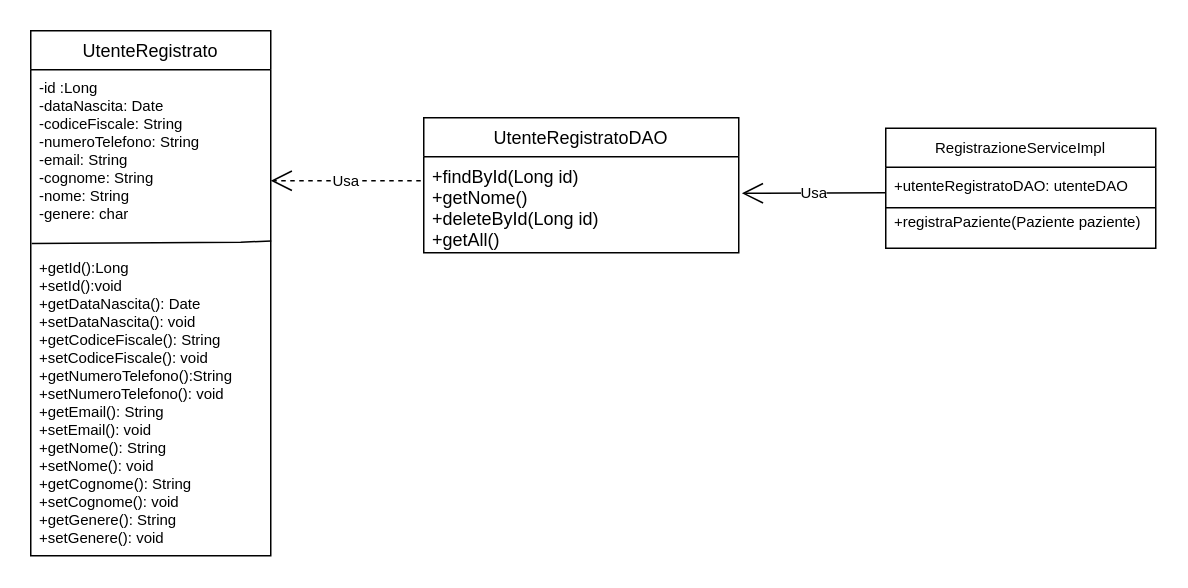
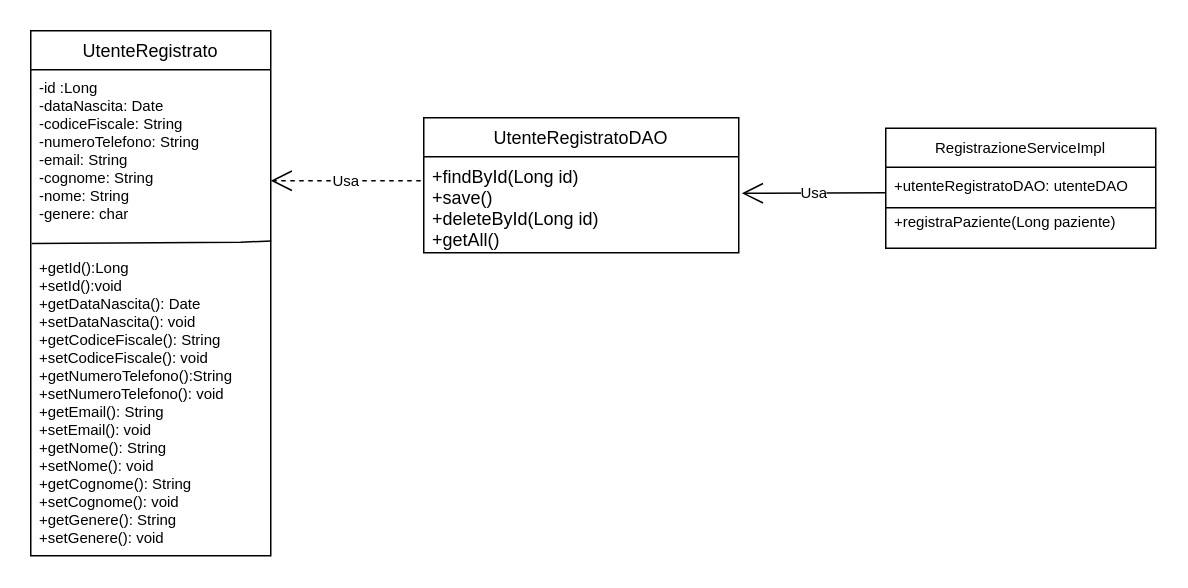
- <mxCell id="3" value="+findById(Long id)&#10;+getNome()&#10;+deleteById(Long id)&#10;+getAll()" style="text;strokeColor=none;fillColor=none;align=left;verticalAlign=top;spacingLeft=4;spacingRight=4;overflow=hidden;rotatable=0;points=[[0,0.5],[1,0.5]];portConstraint=eastwest;" vertex="1" parent="2"><mxGeometry y="26" width="210" height="64" as="geometry" /></mxCell>
+ <mxCell id="3" value="+findById(Long id)&#10;+save()&#10;+deleteById(Long id)&#10;+getAll()" style="text;strokeColor=none;fillColor=none;align=left;verticalAlign=top;spacingLeft=4;spacingRight=4;overflow=hidden;rotatable=0;points=[[0,0.5],[1,0.5]];portConstraint=eastwest;" vertex="1" parent="2"><mxGeometry y="26" width="210" height="64" as="geometry" /></mxCell>
- <mxCell id="9" value="+utenteRegistratoDAO: utenteDAO&#10;&#10;+registraPaziente(Paziente paziente)&#10;&#10;" style="text;strokeColor=none;fillColor=none;align=left;verticalAlign=top;spacingLeft=4;spacingRight=4;overflow=hidden;rotatable=0;points=[[0,0.5],[1,0.5]];portConstraint=eastwest;fontSize=10;" vertex="1" parent="7"><mxGeometry y="26" width="180" height="54" as="geometry" /></mxCell>
+ <mxCell id="9" value="+utenteRegistratoDAO: utenteDAO&#10;&#10;+registraPaziente(Long paziente)&#10;&#10;" style="text;strokeColor=none;fillColor=none;align=left;verticalAlign=top;spacingLeft=4;spacingRight=4;overflow=hidden;rotatable=0;points=[[0,0.5],[1,0.5]];portConstraint=eastwest;fontSize=10;" vertex="1" parent="7"><mxGeometry y="26" width="180" height="54" as="geometry" /></mxCell>
